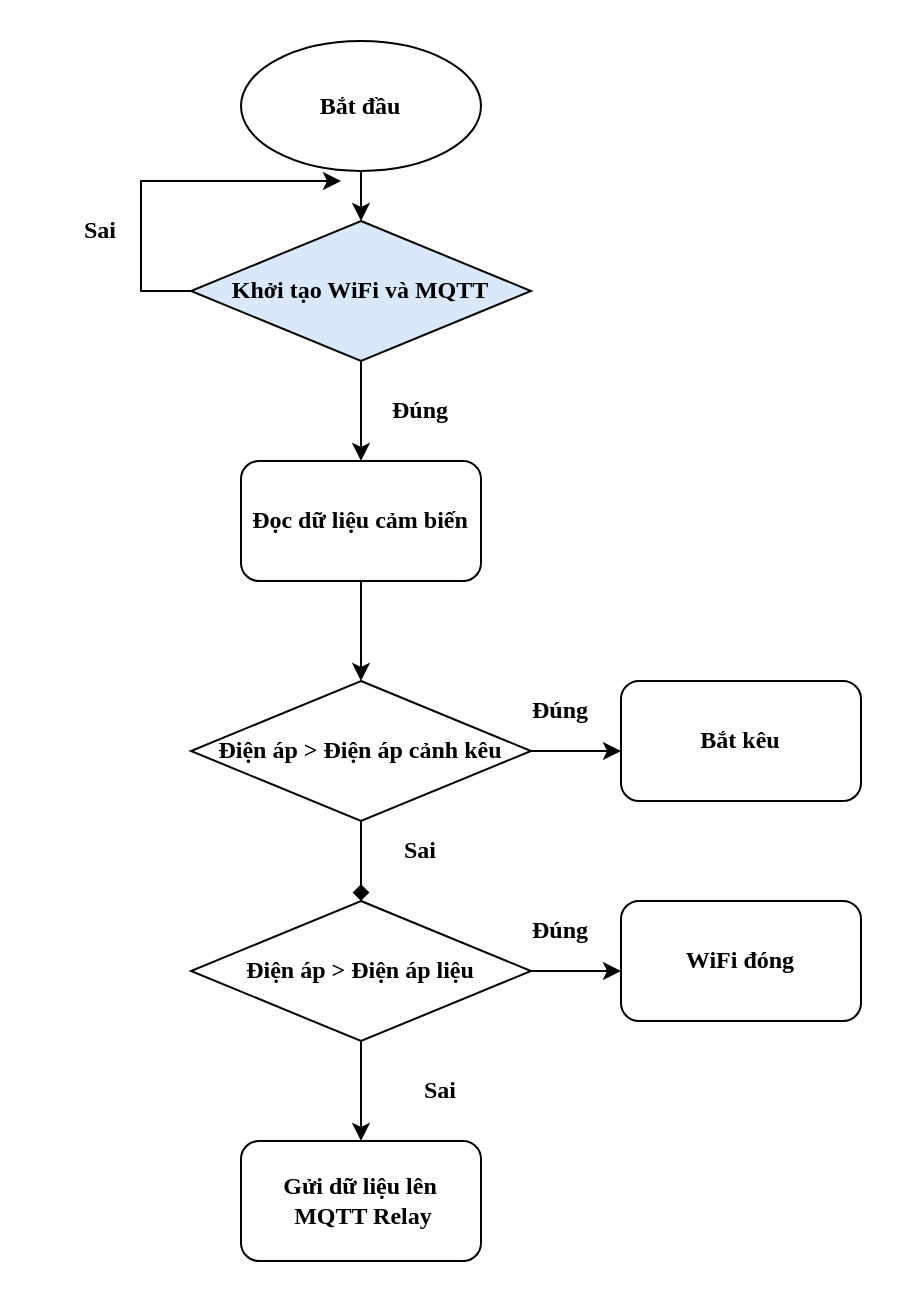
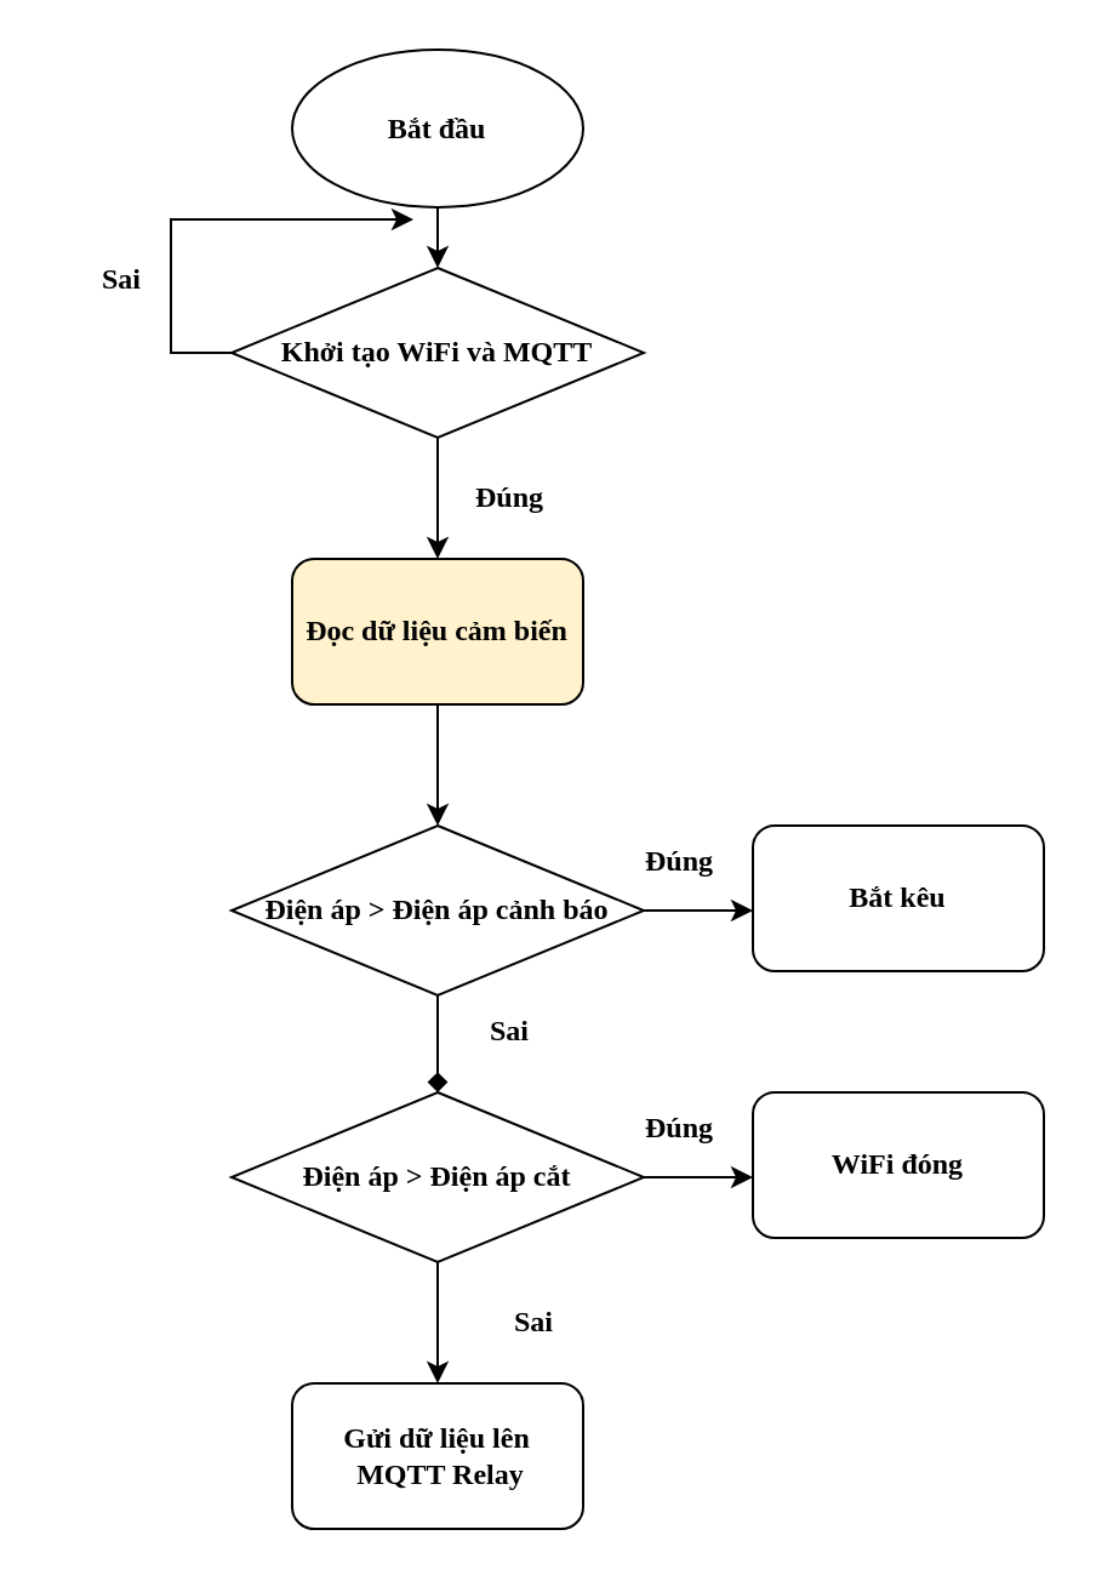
- <mxCell id="6" value="Khởi tạo WiFi và MQTT" style="rhombus;whiteSpace=wrap;html=1;fontFamily=Times New Roman;fontStyle=1;fillColor=#dae8fc;" vertex="1" parent="1"><mxGeometry x="95" y="110" width="170" height="70" as="geometry" /></mxCell>
+ <mxCell id="6" value="Khởi tạo WiFi và MQTT" style="rhombus;whiteSpace=wrap;html=1;fontFamily=Times New Roman;fontStyle=1" vertex="1" parent="1"><mxGeometry x="95" y="110" width="170" height="70" as="geometry" /></mxCell>
- <mxCell id="8" value="Đọc dữ liệu cảm biến" style="rounded=1;whiteSpace=wrap;html=1;fontFamily=Times New Roman;fontStyle=1" vertex="1" parent="1"><mxGeometry x="120" y="230" width="120" height="60" as="geometry" /></mxCell>
+ <mxCell id="8" value="Đọc dữ liệu cảm biến" style="rounded=1;whiteSpace=wrap;html=1;fontFamily=Times New Roman;fontStyle=1;fillColor=#fff2cc;" vertex="1" parent="1"><mxGeometry x="120" y="230" width="120" height="60" as="geometry" /></mxCell>
- <mxCell id="10" value="Điện áp &amp;gt; Điện áp cảnh kêu" style="rhombus;whiteSpace=wrap;html=1;fontFamily=Times New Roman;fontStyle=1" vertex="1" parent="1"><mxGeometry x="95" y="340" width="170" height="70" as="geometry" /></mxCell>
+ <mxCell id="10" value="Điện áp &amp;gt; Điện áp cảnh báo" style="rhombus;whiteSpace=wrap;html=1;fontFamily=Times New Roman;fontStyle=1" vertex="1" parent="1"><mxGeometry x="95" y="340" width="170" height="70" as="geometry" /></mxCell>
- <mxCell id="14" value="Điện áp &amp;gt; Điện áp liệu" style="rhombus;whiteSpace=wrap;html=1;fontFamily=Times New Roman;fontStyle=1" vertex="1" parent="1"><mxGeometry x="95" y="450" width="170" height="70" as="geometry" /></mxCell>
+ <mxCell id="14" value="Điện áp &amp;gt; Điện áp cắt" style="rhombus;whiteSpace=wrap;html=1;fontFamily=Times New Roman;fontStyle=1" vertex="1" parent="1"><mxGeometry x="95" y="450" width="170" height="70" as="geometry" /></mxCell>
